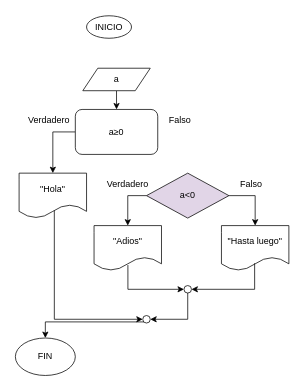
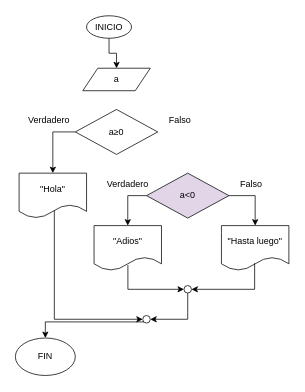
+ <mxCell id="2" style="edgeStyle=orthogonalEdgeStyle;rounded=0;orthogonalLoop=1;jettySize=auto;html=1;exitX=0.5;exitY=1;exitDx=0;exitDy=0;entryX=0.5;entryY=0;entryDx=0;entryDy=0;" parent="1" source="3" target="8" edge="1"><mxGeometry relative="1" as="geometry" /></mxCell>
- <mxCell id="7" style="edgeStyle=orthogonalEdgeStyle;rounded=0;orthogonalLoop=1;jettySize=auto;html=1;exitX=0.5;exitY=1;exitDx=0;exitDy=0;entryX=0.5;entryY=0;entryDx=0;entryDy=0;" parent="1" source="8" target="6" edge="1"><mxGeometry relative="1" as="geometry" /></mxCell>
- <mxCell id="6" value="a≥0" style="whiteSpace=wrap;html=1;rounded=1;" parent="1" vertex="1"><mxGeometry x="100" y="145" width="110" height="60" as="geometry" /></mxCell>
+ <mxCell id="6" value="a≥0" style="rhombus;whiteSpace=wrap;html=1;" parent="1" vertex="1"><mxGeometry x="100" y="145" width="110" height="60" as="geometry" /></mxCell>
